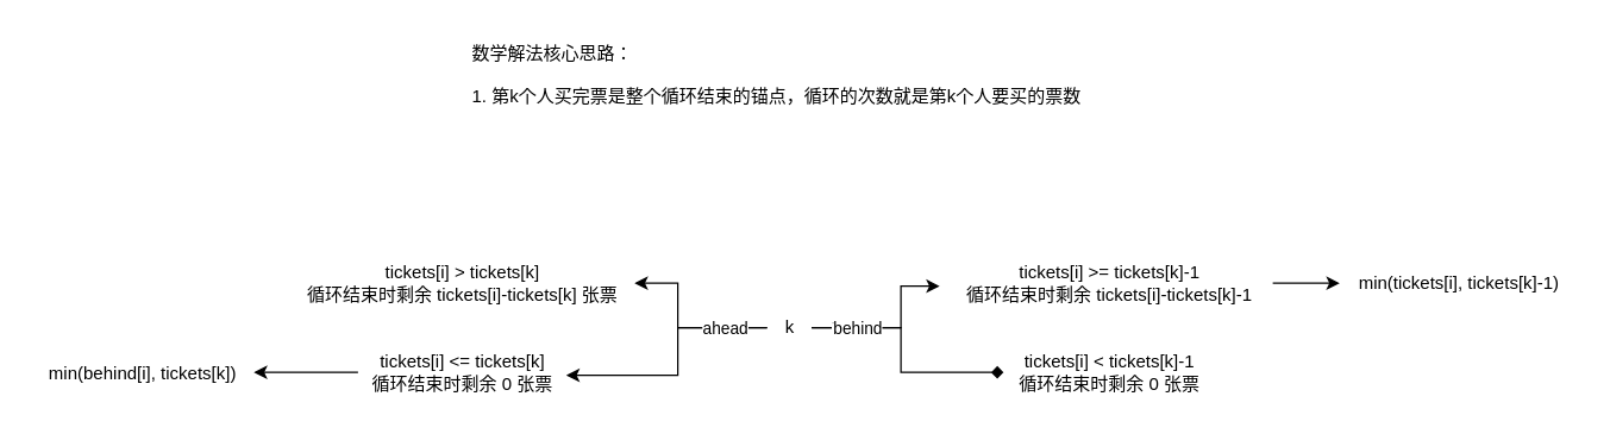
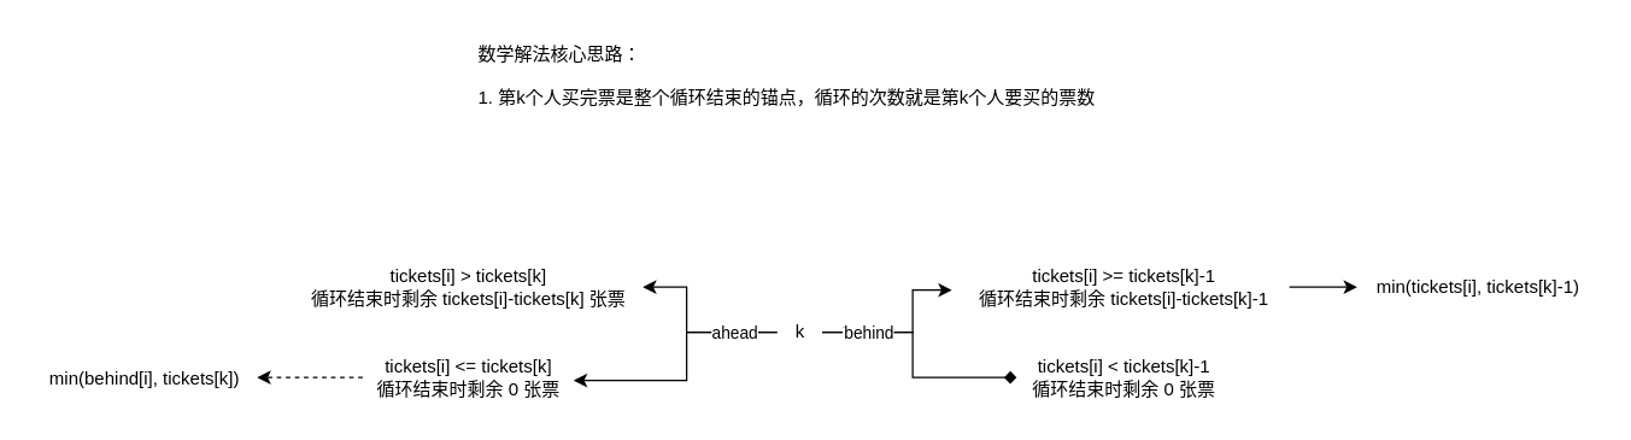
- <mxCell id="16" style="edgeStyle=orthogonalEdgeStyle;rounded=0;orthogonalLoop=1;jettySize=auto;html=1;entryX=1;entryY=0.467;entryDx=0;entryDy=0;entryPerimeter=0;" edge="1" parent="1" source="4" target="15"><mxGeometry relative="1" as="geometry" /></mxCell>
+ <mxCell id="16" style="edgeStyle=orthogonalEdgeStyle;rounded=0;orthogonalLoop=1;jettySize=auto;html=1;entryX=1;entryY=0.467;entryDx=0;entryDy=0;entryPerimeter=0;dashed=1;" edge="1" parent="1" source="4" target="15"><mxGeometry relative="1" as="geometry" /></mxCell>
